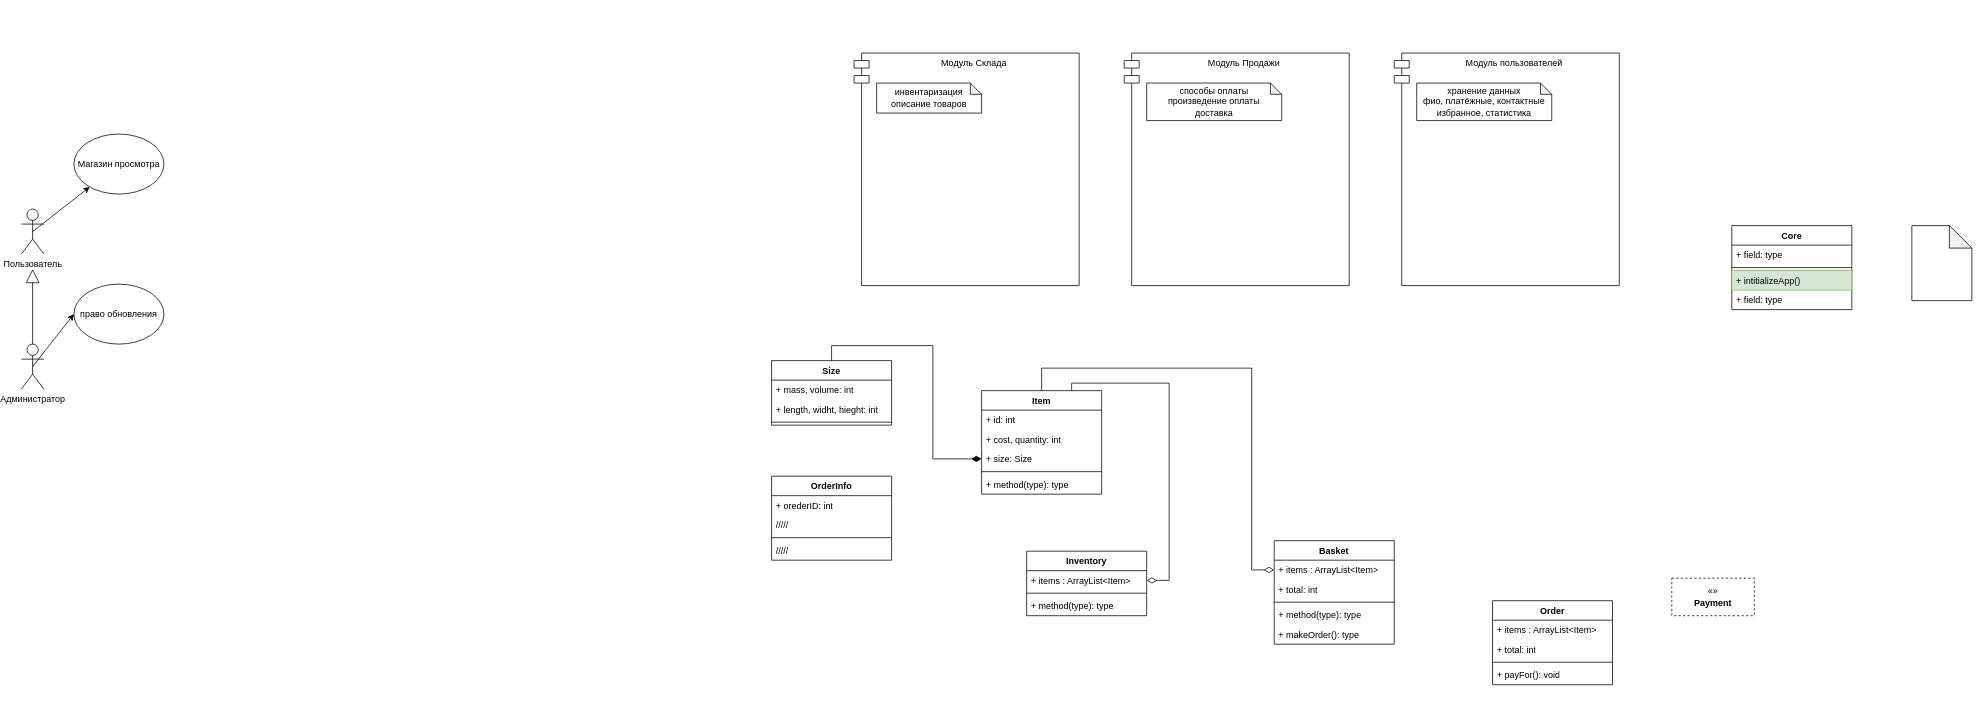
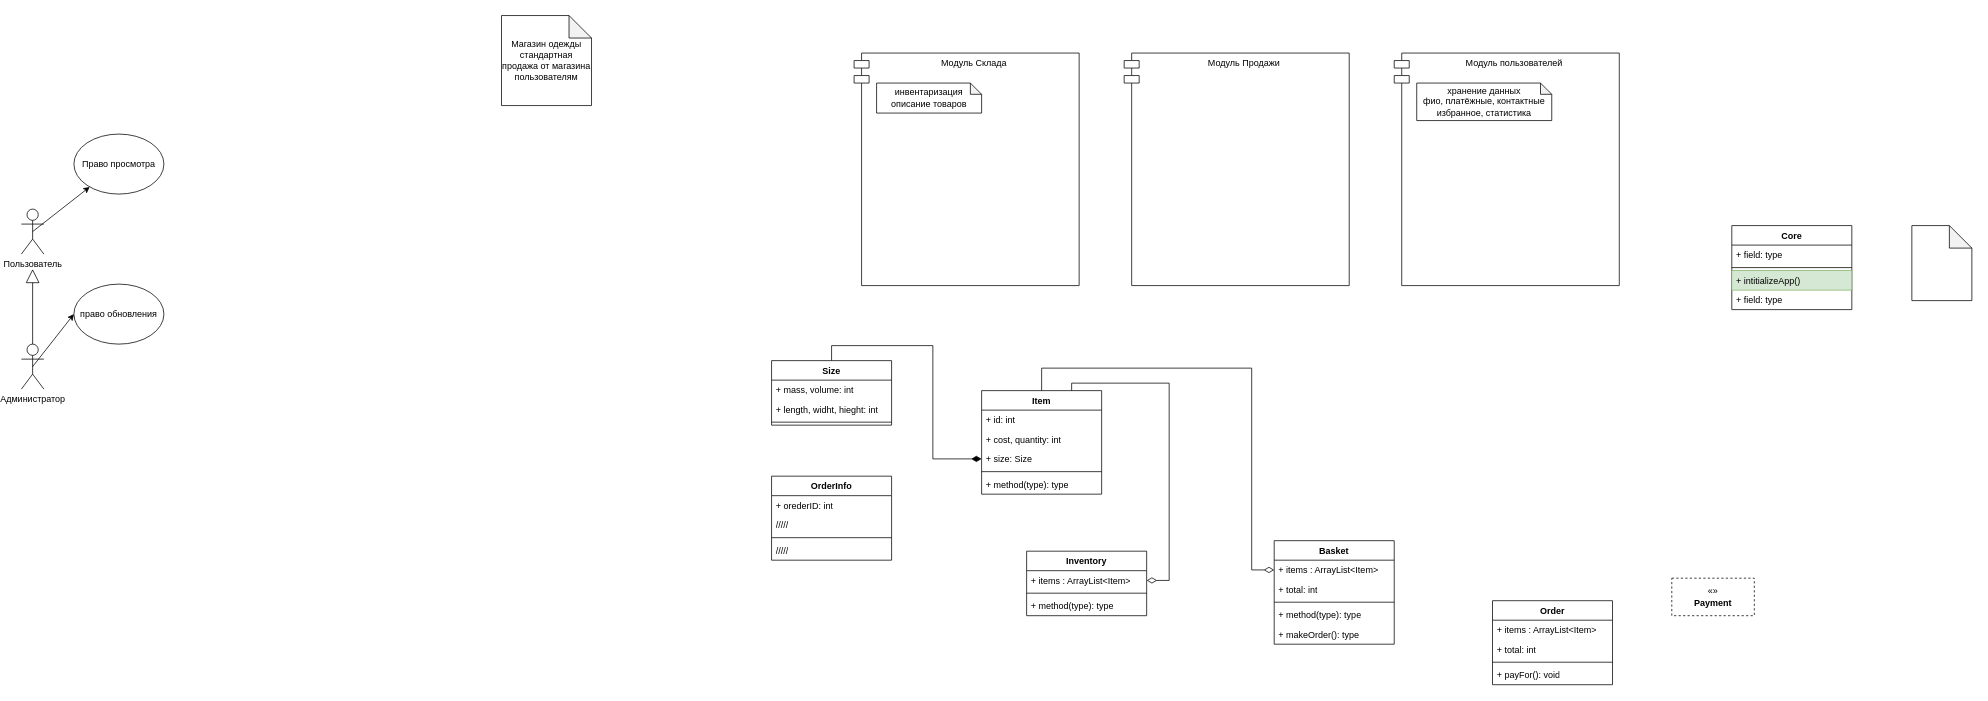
+ <mxCell id="9" value="Магазин одежды&lt;br&gt;стандартная продажа от магазина пользователям" style="shape=note;whiteSpace=wrap;html=1;backgroundOutline=1;darkOpacity=0.05;" parent="1" vertex="1"><mxGeometry x="660" y="20" width="120" height="120" as="geometry" /></mxCell>
- <mxCell id="14" value="способы оплаты&lt;br&gt;произведение оплаты&lt;br&gt;доставка" style="shape=note;whiteSpace=wrap;html=1;backgroundOutline=1;darkOpacity=0.05;size=15;" parent="1" vertex="1"><mxGeometry x="1520" y="110" width="180" height="50" as="geometry" /></mxCell>
- <mxCell id="4" value="Магазин просмотра" style="ellipse;whiteSpace=wrap;html=1;" parent="1" vertex="1"><mxGeometry x="90" y="178" width="120" height="80" as="geometry" /></mxCell>
+ <mxCell id="4" value="Право просмотра" style="ellipse;whiteSpace=wrap;html=1;" parent="1" vertex="1"><mxGeometry x="90" y="178" width="120" height="80" as="geometry" /></mxCell>
